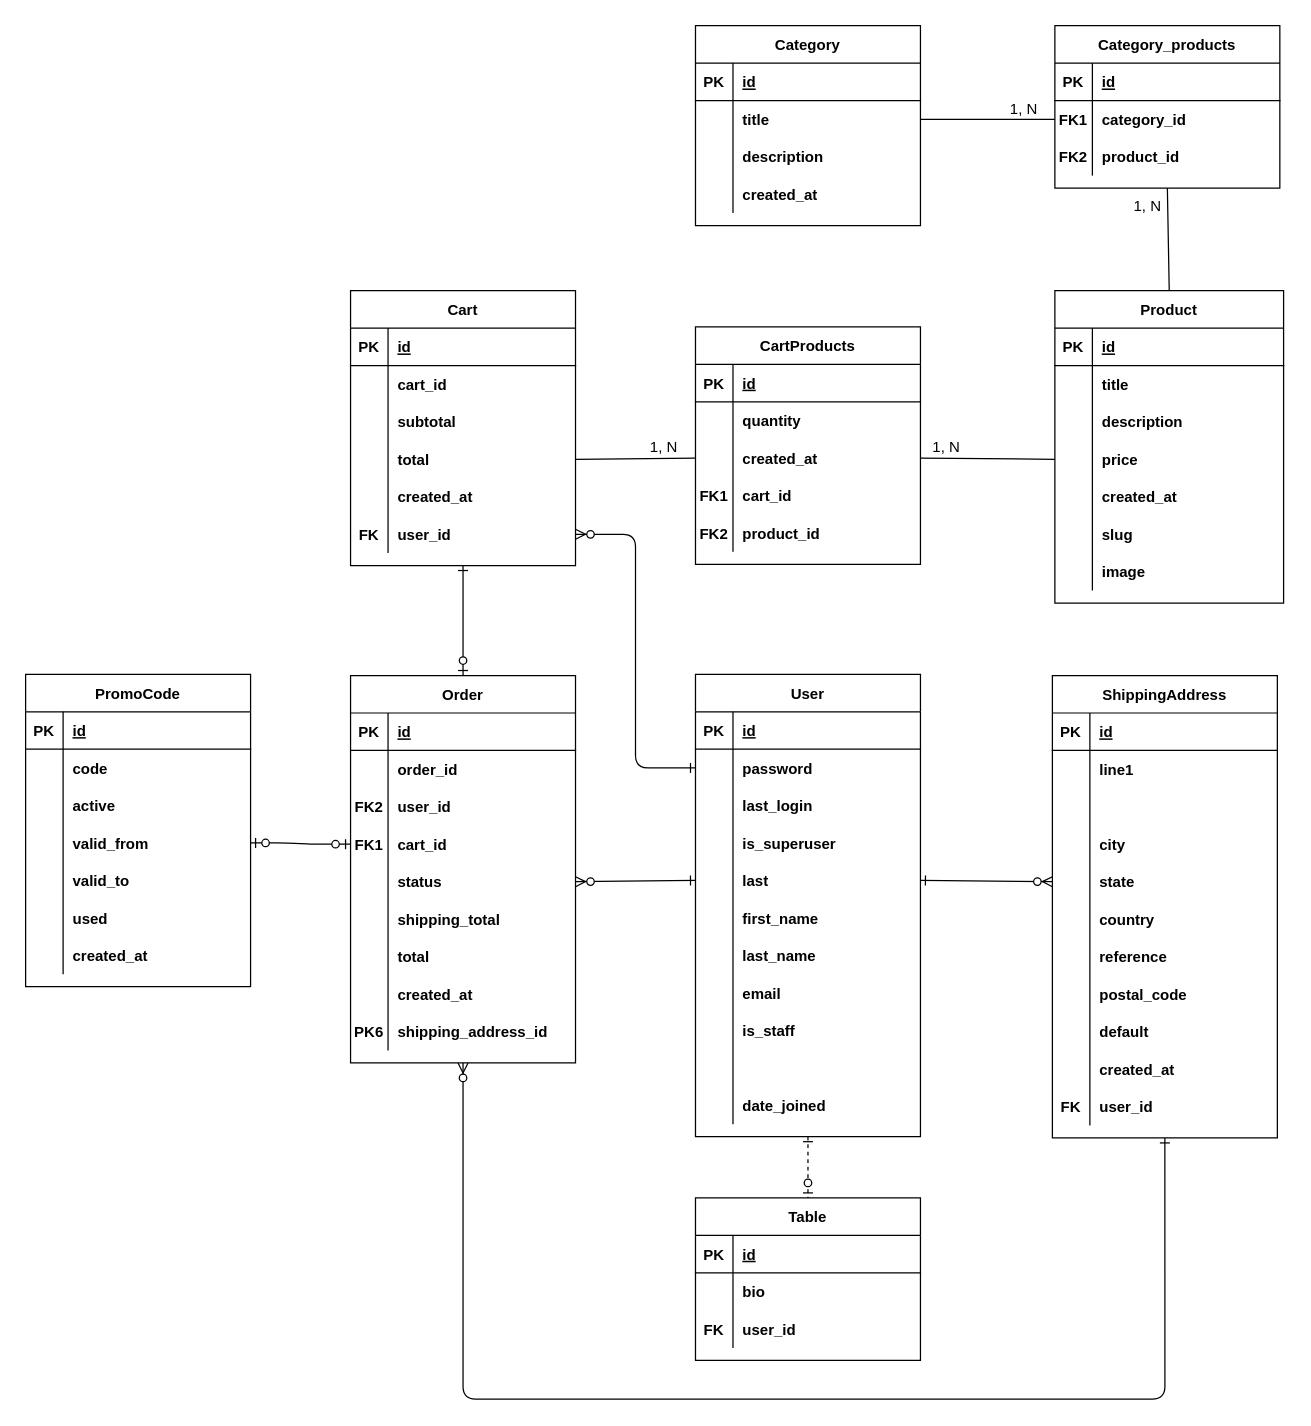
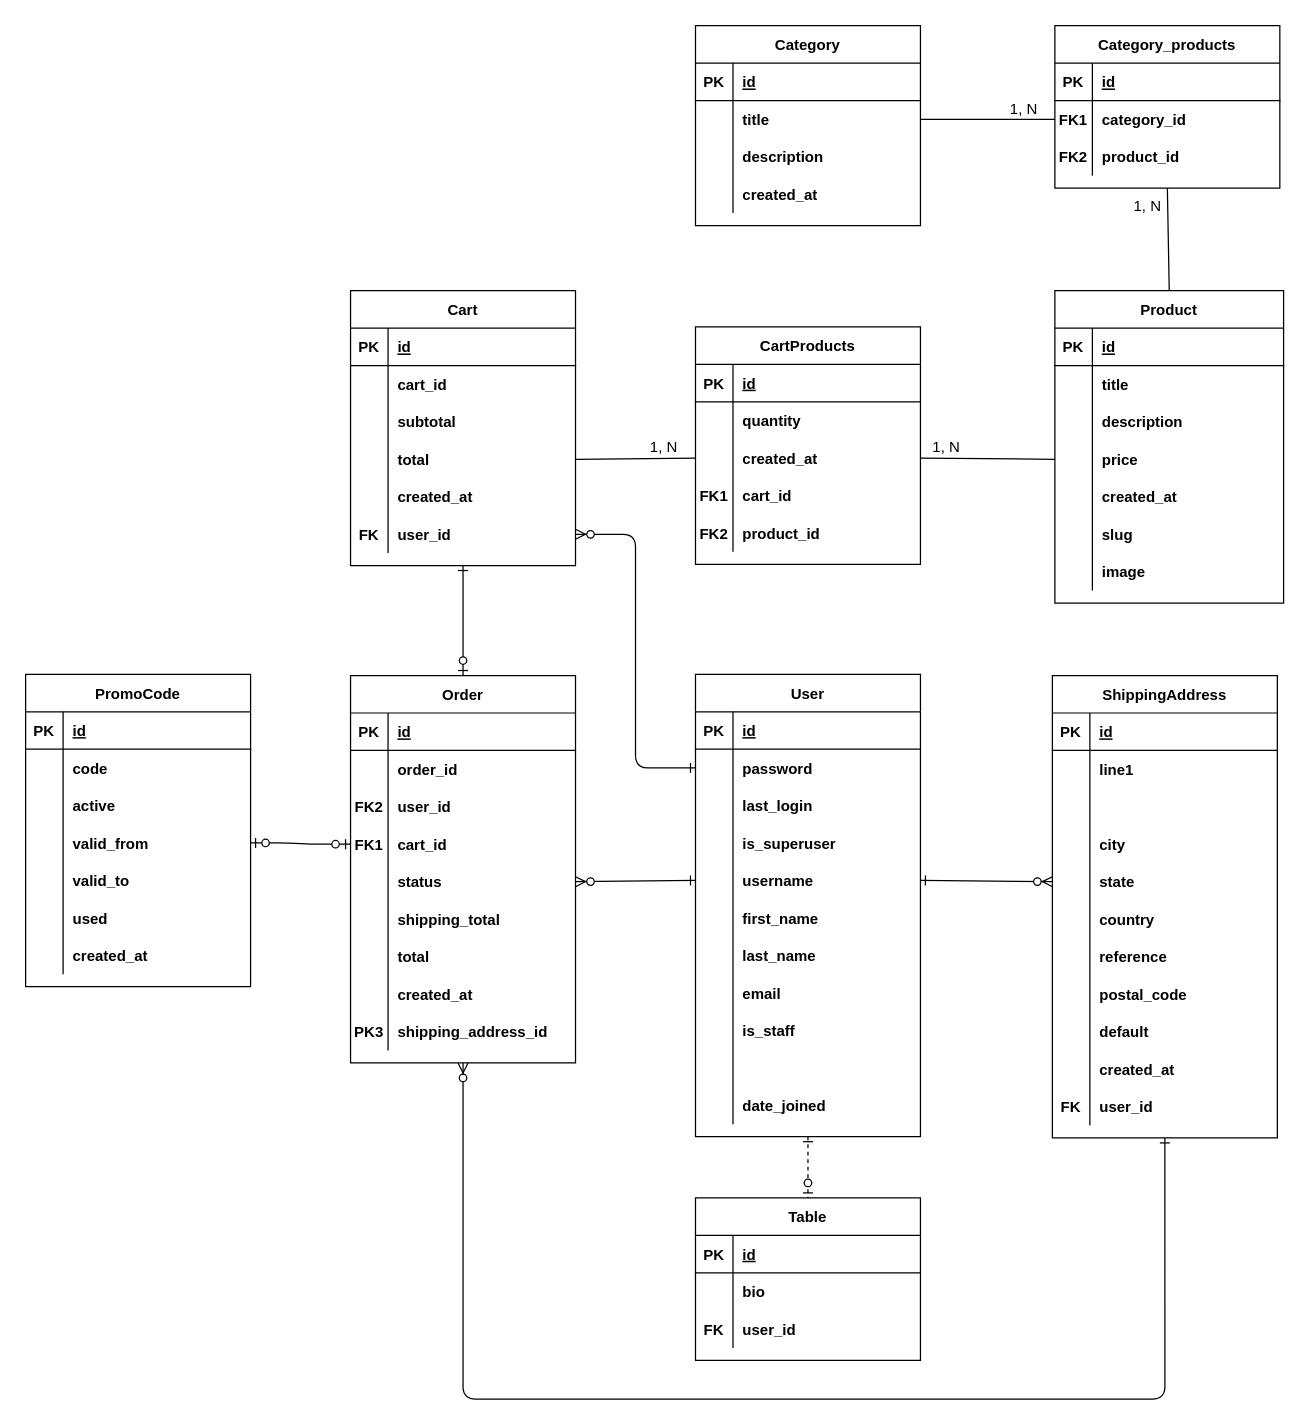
- <mxCell id="46" value="last" style="shape=partialRectangle;connectable=0;fillColor=none;top=0;left=0;bottom=0;right=0;align=left;spacingLeft=6;overflow=hidden;fontStyle=1" vertex="1" parent="44"><mxGeometry x="30" width="150" height="30" as="geometry" /></mxCell>
+ <mxCell id="46" value="username" style="shape=partialRectangle;connectable=0;fillColor=none;top=0;left=0;bottom=0;right=0;align=left;spacingLeft=6;overflow=hidden;fontStyle=1" vertex="1" parent="44"><mxGeometry x="30" width="150" height="30" as="geometry" /></mxCell>
- <mxCell id="183" value="PK6" style="shape=partialRectangle;connectable=0;fillColor=none;top=0;left=0;bottom=0;right=0;editable=1;overflow=hidden;fontStyle=1" vertex="1" parent="182"><mxGeometry width="30" height="30" as="geometry" /></mxCell>
+ <mxCell id="183" value="PK3" style="shape=partialRectangle;connectable=0;fillColor=none;top=0;left=0;bottom=0;right=0;editable=1;overflow=hidden;fontStyle=1" vertex="1" parent="182"><mxGeometry width="30" height="30" as="geometry" /></mxCell>
